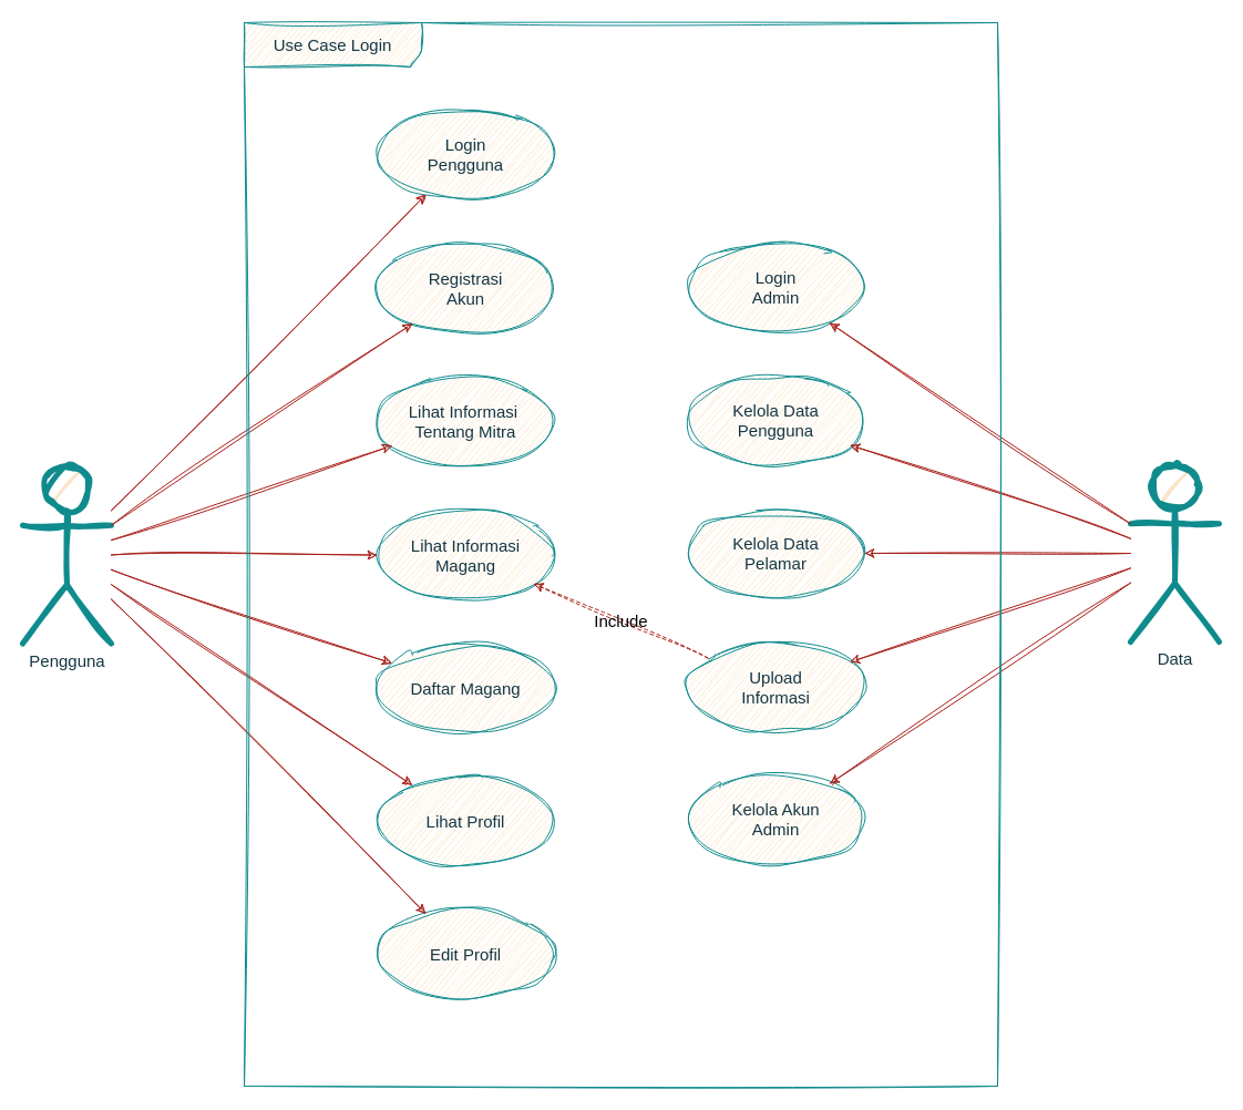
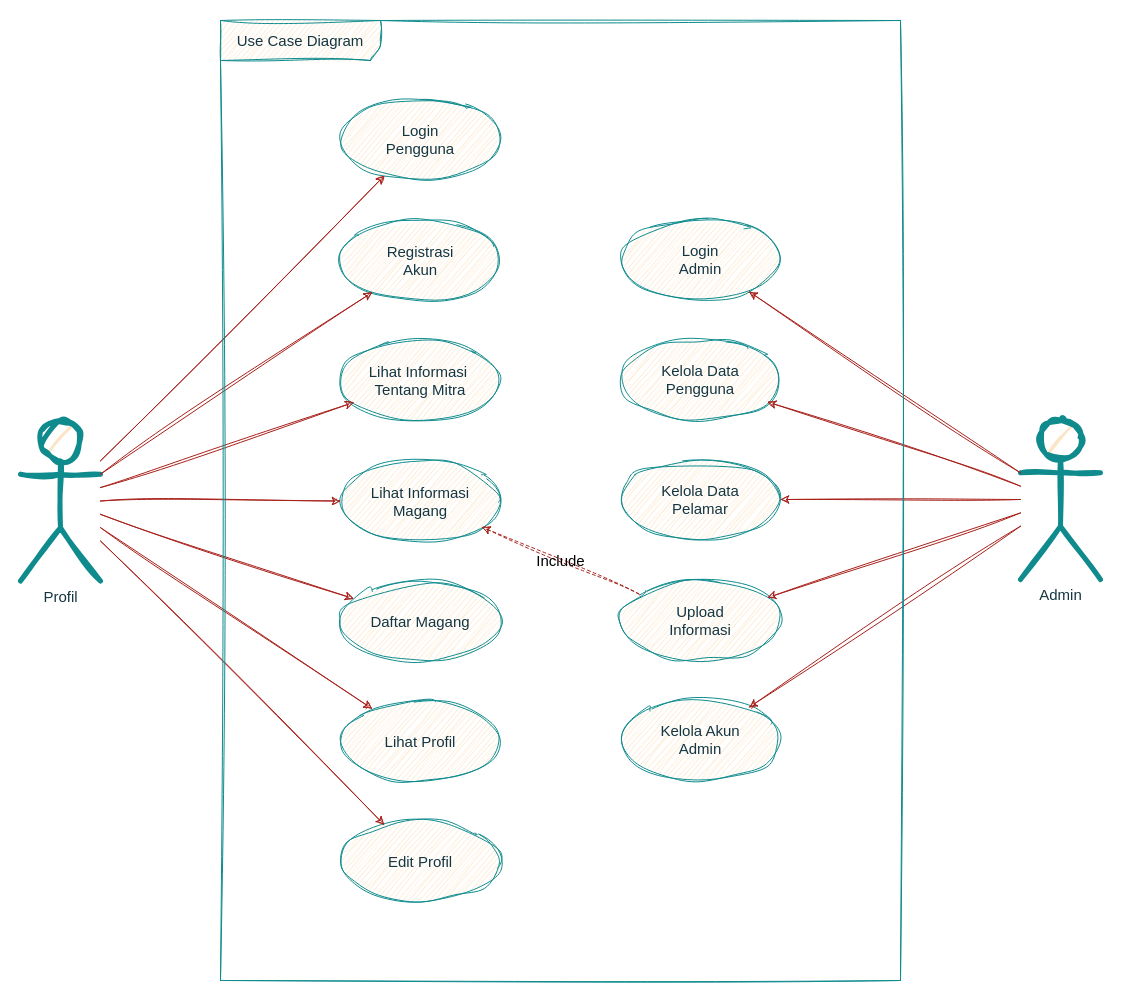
- <mxCell id="29" value="&lt;font style=&quot;font-size: 15px;&quot;&gt;Use Case Login&lt;/font&gt;" style="shape=umlFrame;whiteSpace=wrap;html=1;pointerEvents=0;recursiveResize=0;container=1;collapsible=0;width=160;height=40;strokeWidth=1;fillColor=#FAE5C7;strokeColor=#0F8B8D;rounded=0;sketch=1;curveFitting=1;jiggle=2;labelBackgroundColor=none;fontColor=#143642;" parent="1" vertex="1"><mxGeometry x="220" y="20" width="680" height="960" as="geometry" /></mxCell>
+ <mxCell id="29" value="&lt;font style=&quot;font-size: 15px;&quot;&gt;Use Case Diagram&lt;/font&gt;" style="shape=umlFrame;whiteSpace=wrap;html=1;pointerEvents=0;recursiveResize=0;container=1;collapsible=0;width=160;height=40;strokeWidth=1;fillColor=#FAE5C7;strokeColor=#0F8B8D;rounded=0;sketch=1;curveFitting=1;jiggle=2;labelBackgroundColor=none;fontColor=#143642;" parent="1" vertex="1"><mxGeometry x="220" y="20" width="680" height="960" as="geometry" /></mxCell>
- <mxCell id="3" value="&lt;font style=&quot;font-size: 15px;&quot;&gt;Data&lt;/font&gt;" style="shape=umlActor;verticalLabelPosition=bottom;verticalAlign=top;html=1;outlineConnect=0;strokeWidth=5;fillColor=#FAE5C7;strokeColor=#0F8B8D;rounded=0;sketch=1;curveFitting=1;jiggle=2;labelBackgroundColor=none;fontColor=#143642;" parent="1" vertex="1"><mxGeometry x="1020" y="419" width="80" height="160" as="geometry" /></mxCell>
+ <mxCell id="3" value="&lt;font style=&quot;font-size: 15px;&quot;&gt;Admin&lt;/font&gt;" style="shape=umlActor;verticalLabelPosition=bottom;verticalAlign=top;html=1;outlineConnect=0;strokeWidth=5;fillColor=#FAE5C7;strokeColor=#0F8B8D;rounded=0;sketch=1;curveFitting=1;jiggle=2;labelBackgroundColor=none;fontColor=#143642;" parent="1" vertex="1"><mxGeometry x="1020" y="419" width="80" height="160" as="geometry" /></mxCell>
- <mxCell id="2" value="&lt;font style=&quot;font-size: 15px;&quot;&gt;Pengguna&lt;/font&gt;" style="shape=umlActor;verticalLabelPosition=bottom;verticalAlign=top;html=1;outlineConnect=0;strokeWidth=5;fillColor=#FAE5C7;strokeColor=#0F8B8D;rounded=0;sketch=1;curveFitting=1;jiggle=2;labelBackgroundColor=none;fontColor=#143642;" parent="1" vertex="1"><mxGeometry x="20" y="420.5" width="80" height="160" as="geometry" /></mxCell>
+ <mxCell id="2" value="&lt;font style=&quot;font-size: 15px;&quot;&gt;Profil&lt;/font&gt;" style="shape=umlActor;verticalLabelPosition=bottom;verticalAlign=top;html=1;outlineConnect=0;strokeWidth=5;fillColor=#FAE5C7;strokeColor=#0F8B8D;rounded=0;sketch=1;curveFitting=1;jiggle=2;labelBackgroundColor=none;fontColor=#143642;" parent="1" vertex="1"><mxGeometry x="20" y="420.5" width="80" height="160" as="geometry" /></mxCell>
